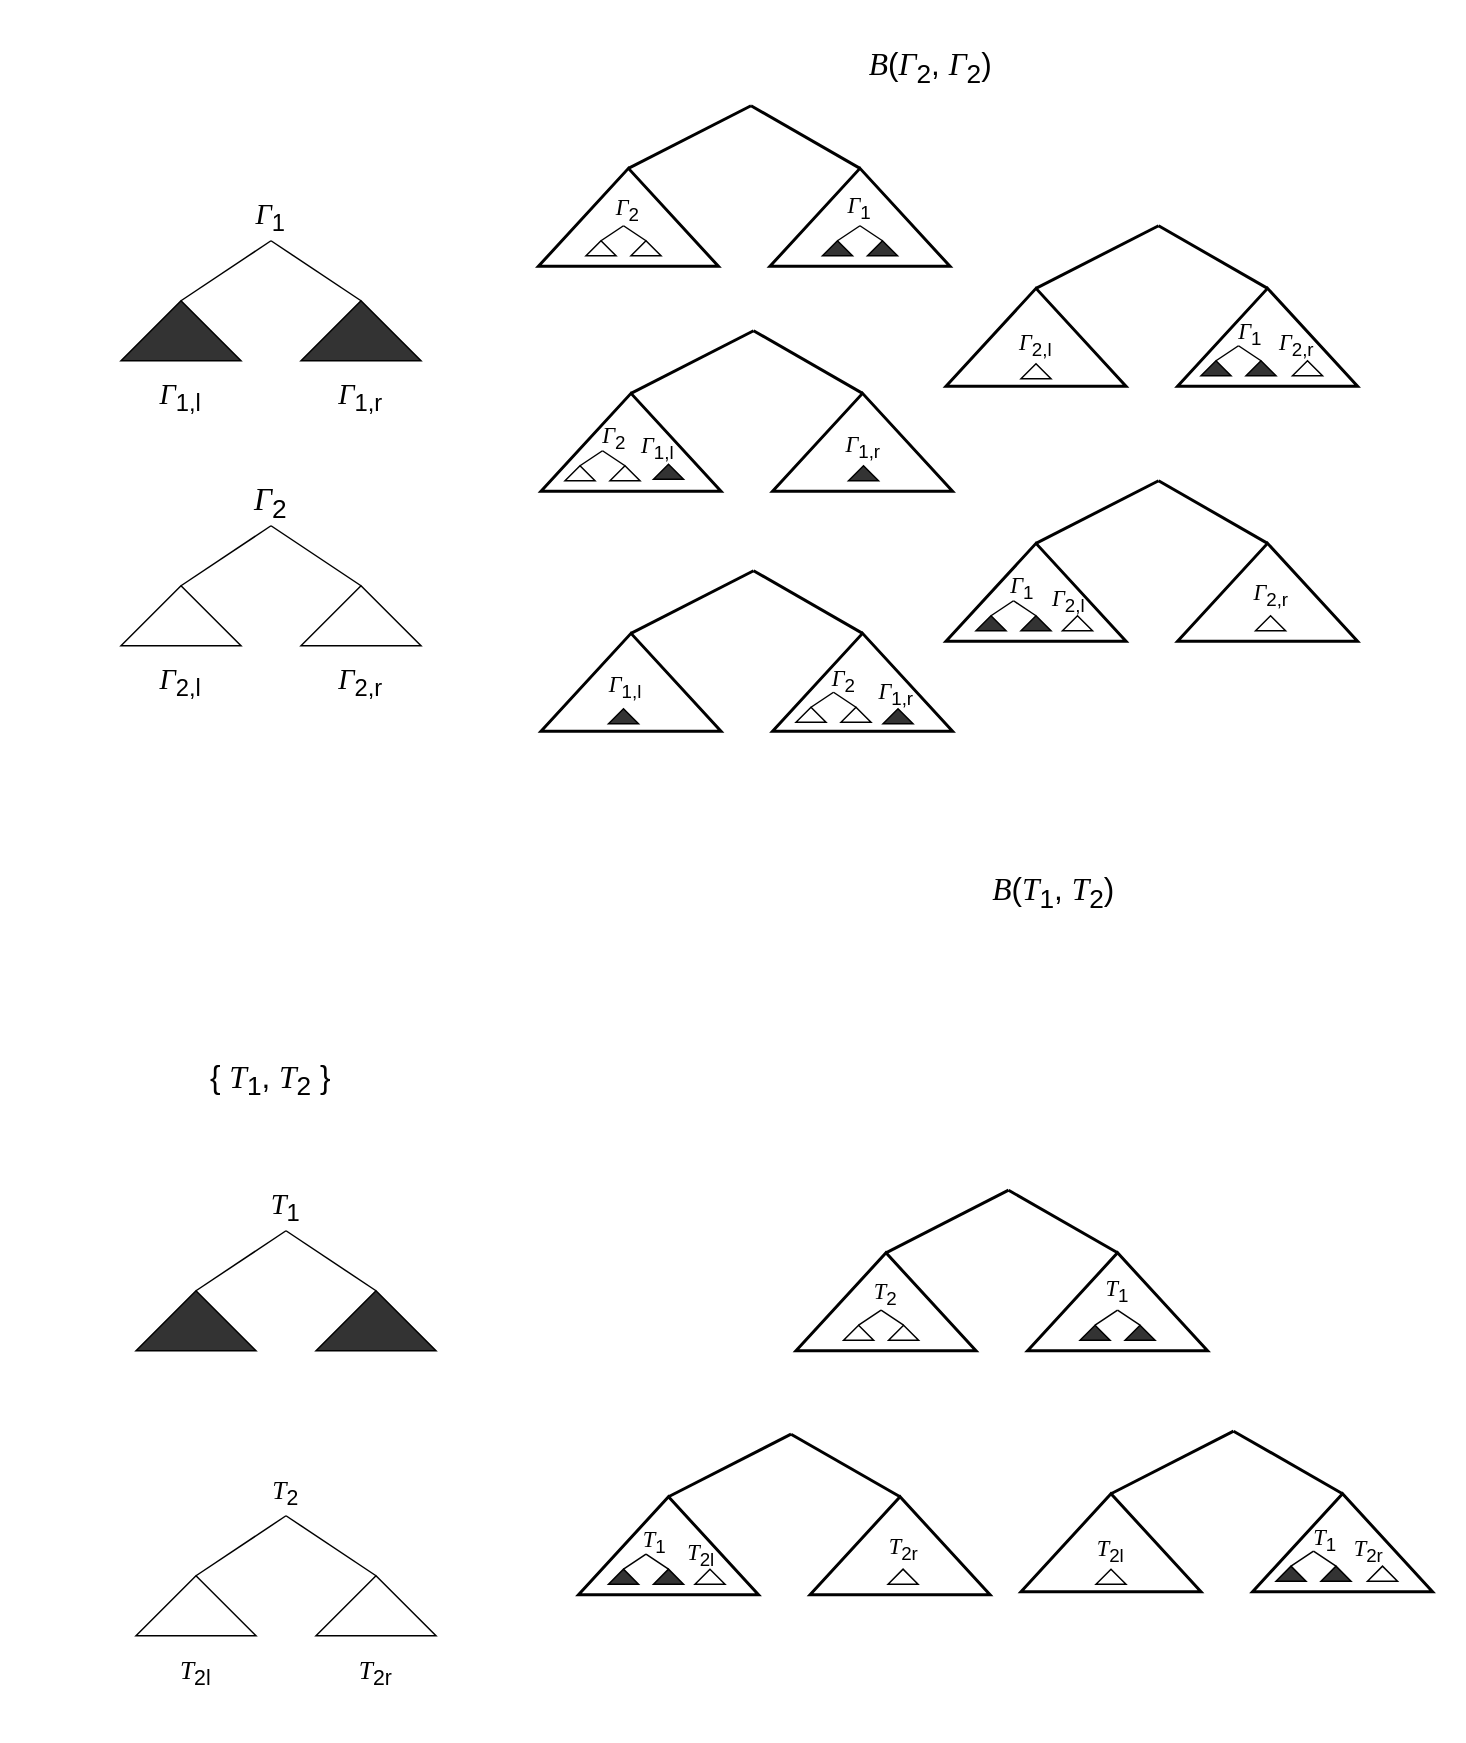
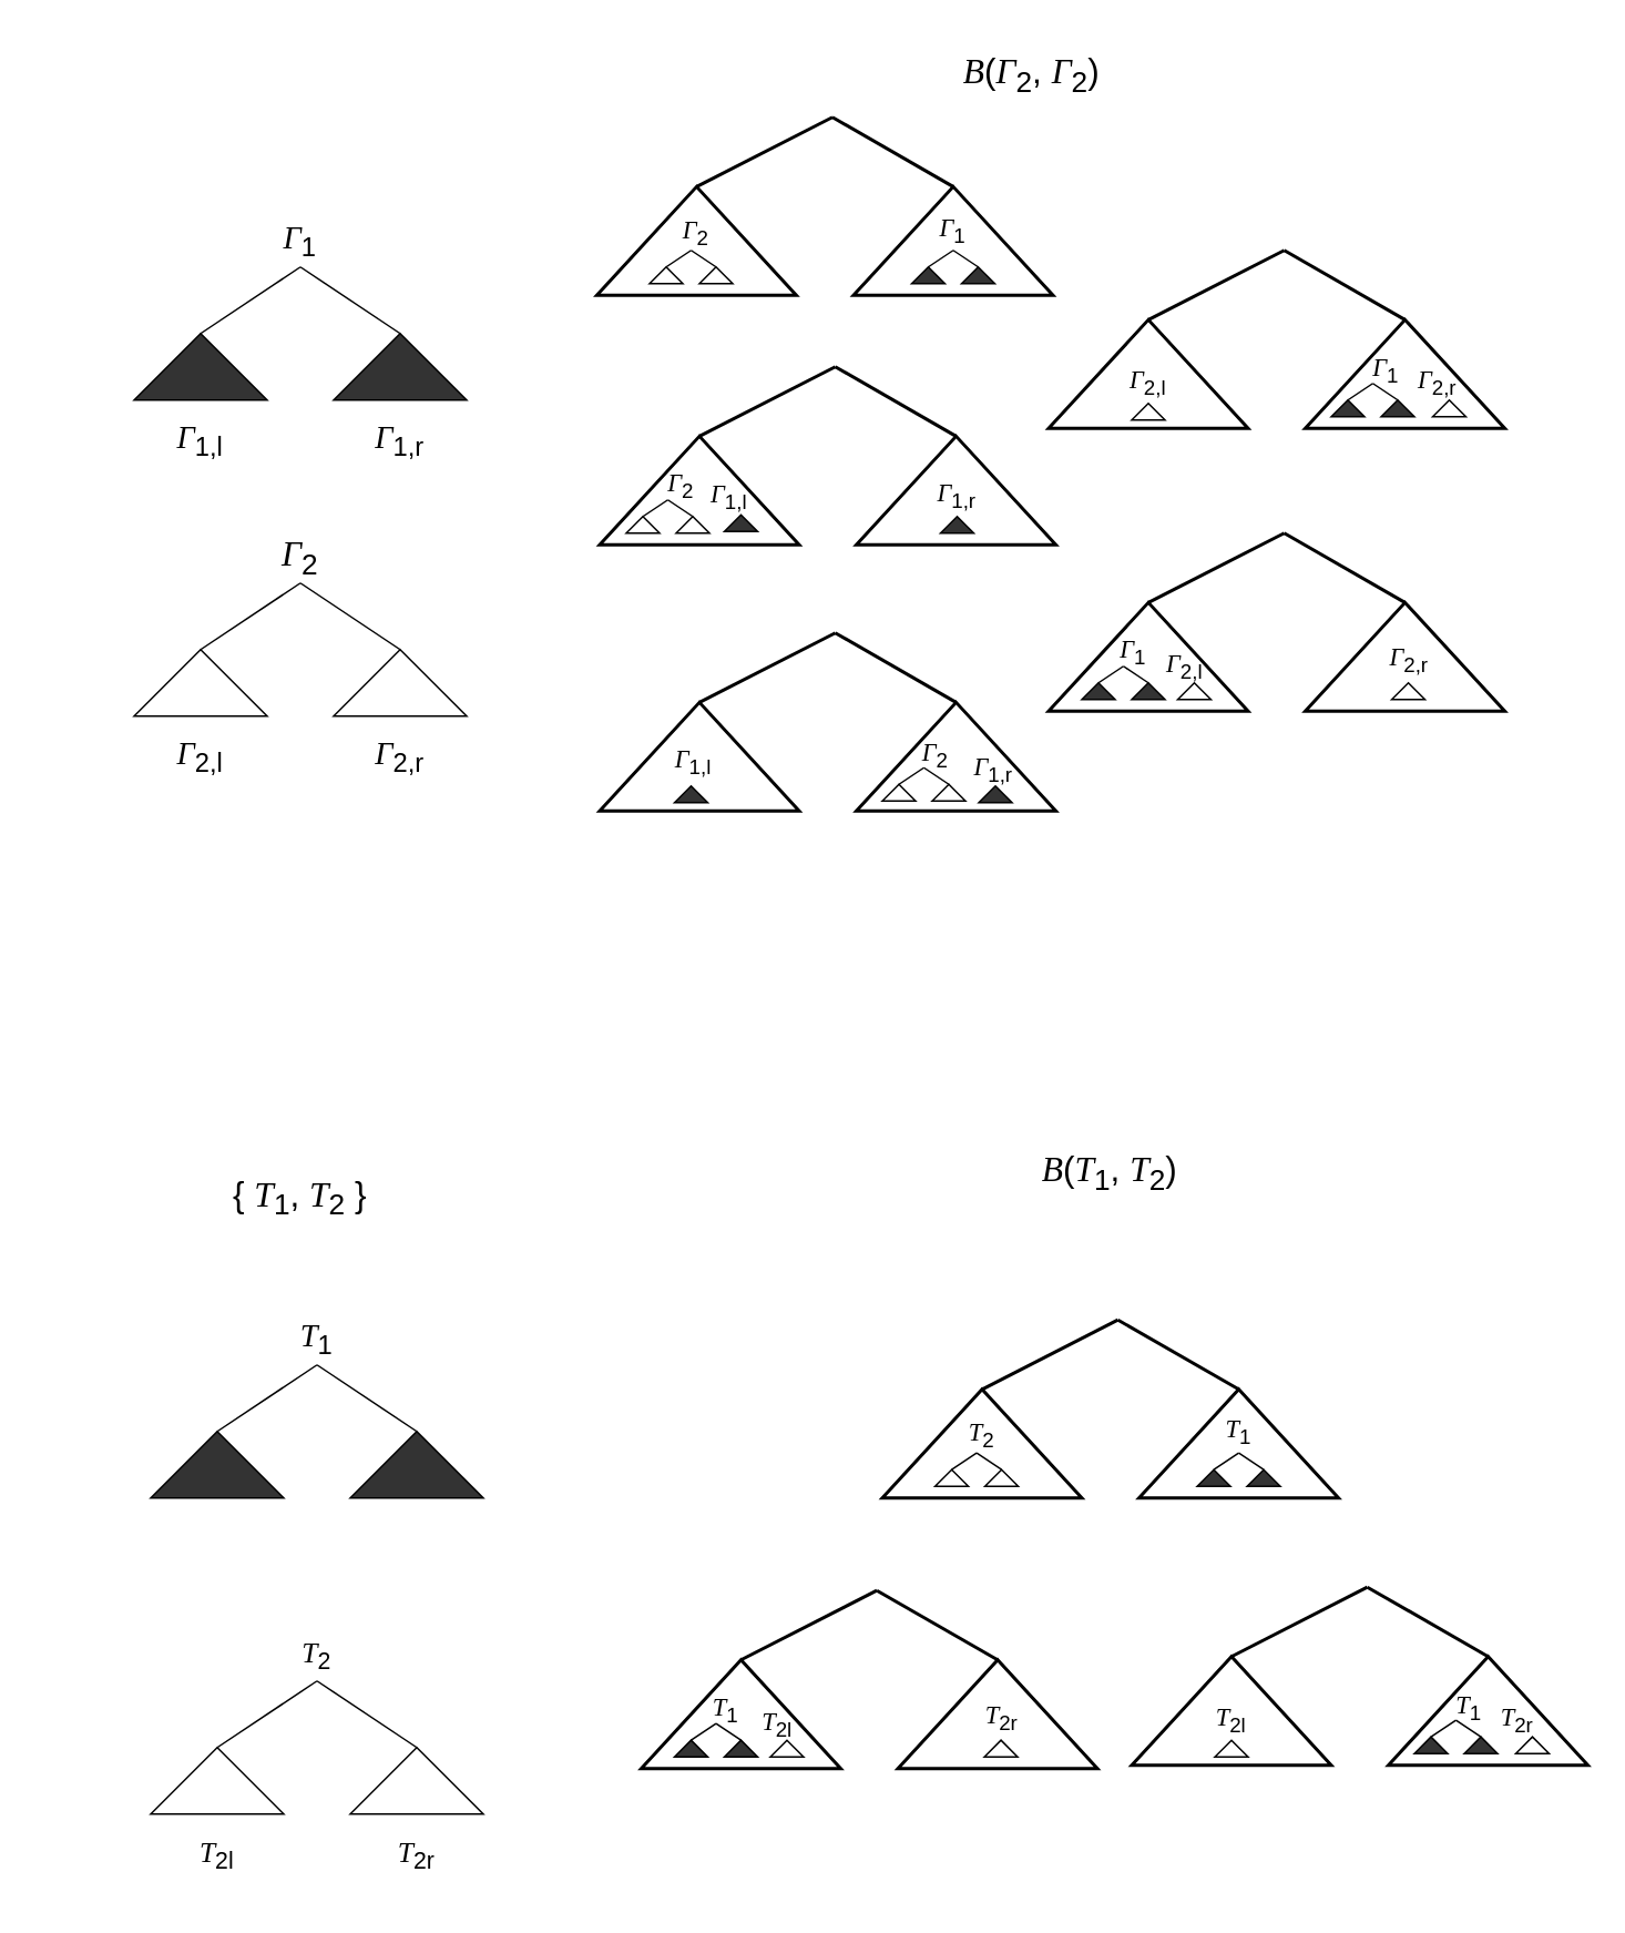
- <mxCell id="106" value="&lt;font style=&quot;font-size: 21px;&quot;&gt;&lt;i style=&quot;font-family: &amp;quot;Times New Roman&amp;quot;;&quot;&gt;B&lt;/i&gt;(&lt;i&gt;&lt;font face=&quot;Times New Roman&quot;&gt;T&lt;/font&gt;&lt;/i&gt;&lt;sub&gt;1&lt;/sub&gt;, &lt;font face=&quot;Times New Roman&quot;&gt;&lt;i&gt;T&lt;/i&gt;&lt;/font&gt;&lt;sub&gt;2&lt;/sub&gt;)&lt;/font&gt;&lt;span style=&quot;box-sizing: border-box; color: transparent; cursor: text; position: absolute; transform-origin: 0px 0px; text-align: start; background-color: rgb(255, 255, 255); left: 298.863px; top: 208.914px; font-family: sans-serif; font-size: 21px;&quot; dir=&quot;ltr&quot; role=&quot;presentation&quot;&gt;&lt;font style=&quot;font-size: 21px;&quot;&gt;2&lt;/font&gt;&lt;/span&gt;&lt;span style=&quot;box-sizing: border-box; color: transparent; cursor: text; position: absolute; transform-origin: 0px 0px; text-align: start; background-color: rgb(255, 255, 255); left: 298.863px; top: 208.914px; font-family: sans-serif; font-size: 21px;&quot; dir=&quot;ltr&quot; role=&quot;presentation&quot;&gt;&lt;font style=&quot;font-size: 21px;&quot;&gt;&lt;br&gt;&lt;/font&gt;&lt;/span&gt;&lt;span style=&quot;box-sizing: border-box; color: transparent; cursor: text; position: absolute; transform-origin: 0px 0px; text-align: start; background-color: rgb(255, 255, 255); left: 298.863px; top: 208.914px; font-family: sans-serif; font-size: 21px;&quot; dir=&quot;ltr&quot; role=&quot;presentation&quot;&gt;&lt;font style=&quot;font-size: 21px;&quot;&gt;2&lt;/font&gt;&lt;/span&gt;" style="text;html=1;strokeColor=none;fillColor=none;align=center;verticalAlign=middle;whiteSpace=wrap;rounded=0;container=0;" vertex="1" parent="1"><mxGeometry x="602.18" y="570" width="200" height="50" as="geometry" /></mxCell>
+ <mxCell id="106" value="&lt;font style=&quot;font-size: 21px;&quot;&gt;&lt;i style=&quot;font-family: &amp;quot;Times New Roman&amp;quot;;&quot;&gt;B&lt;/i&gt;(&lt;i&gt;&lt;font face=&quot;Times New Roman&quot;&gt;T&lt;/font&gt;&lt;/i&gt;&lt;sub&gt;1&lt;/sub&gt;, &lt;font face=&quot;Times New Roman&quot;&gt;&lt;i&gt;T&lt;/i&gt;&lt;/font&gt;&lt;sub&gt;2&lt;/sub&gt;)&lt;/font&gt;&lt;span style=&quot;box-sizing: border-box; color: transparent; cursor: text; position: absolute; transform-origin: 0px 0px; text-align: start; background-color: rgb(255, 255, 255); left: 298.863px; top: 208.914px; font-family: sans-serif; font-size: 21px;&quot; dir=&quot;ltr&quot; role=&quot;presentation&quot;&gt;&lt;font style=&quot;font-size: 21px;&quot;&gt;2&lt;/font&gt;&lt;/span&gt;&lt;span style=&quot;box-sizing: border-box; color: transparent; cursor: text; position: absolute; transform-origin: 0px 0px; text-align: start; background-color: rgb(255, 255, 255); left: 298.863px; top: 208.914px; font-family: sans-serif; font-size: 21px;&quot; dir=&quot;ltr&quot; role=&quot;presentation&quot;&gt;&lt;font style=&quot;font-size: 21px;&quot;&gt;&lt;br&gt;&lt;/font&gt;&lt;/span&gt;&lt;span style=&quot;box-sizing: border-box; color: transparent; cursor: text; position: absolute; transform-origin: 0px 0px; text-align: start; background-color: rgb(255, 255, 255); left: 298.863px; top: 208.914px; font-family: sans-serif; font-size: 21px;&quot; dir=&quot;ltr&quot; role=&quot;presentation&quot;&gt;&lt;font style=&quot;font-size: 21px;&quot;&gt;2&lt;/font&gt;&lt;/span&gt;" style="text;html=1;strokeColor=none;fillColor=none;align=center;verticalAlign=middle;whiteSpace=wrap;rounded=0;container=0;" vertex="1" parent="1"><mxGeometry x="567.18" y="680" width="200" height="50" as="geometry" /></mxCell>
